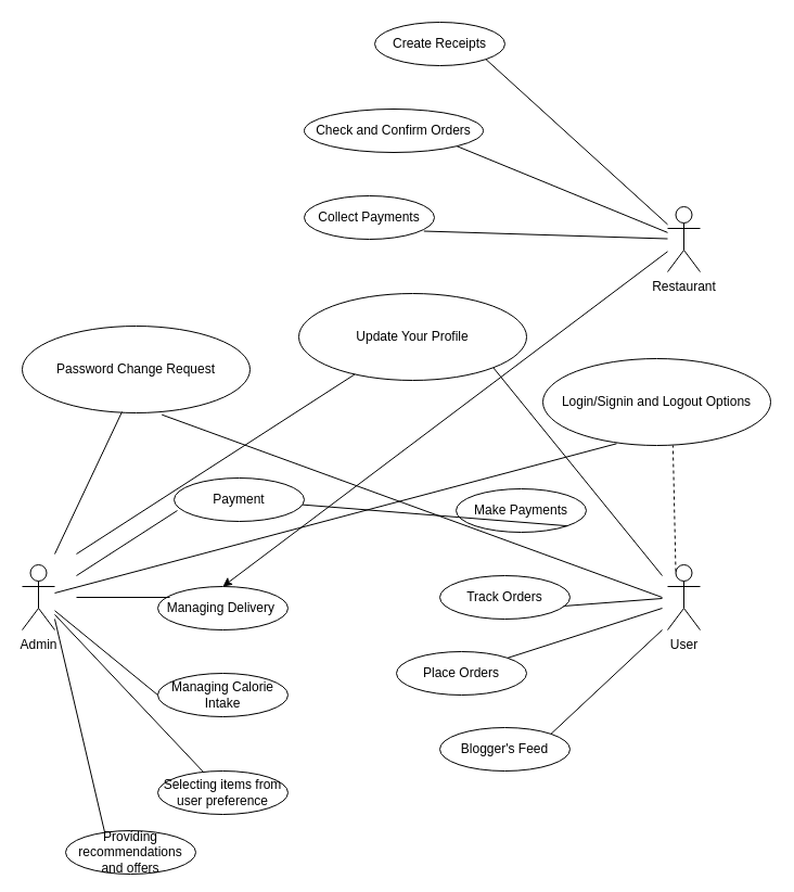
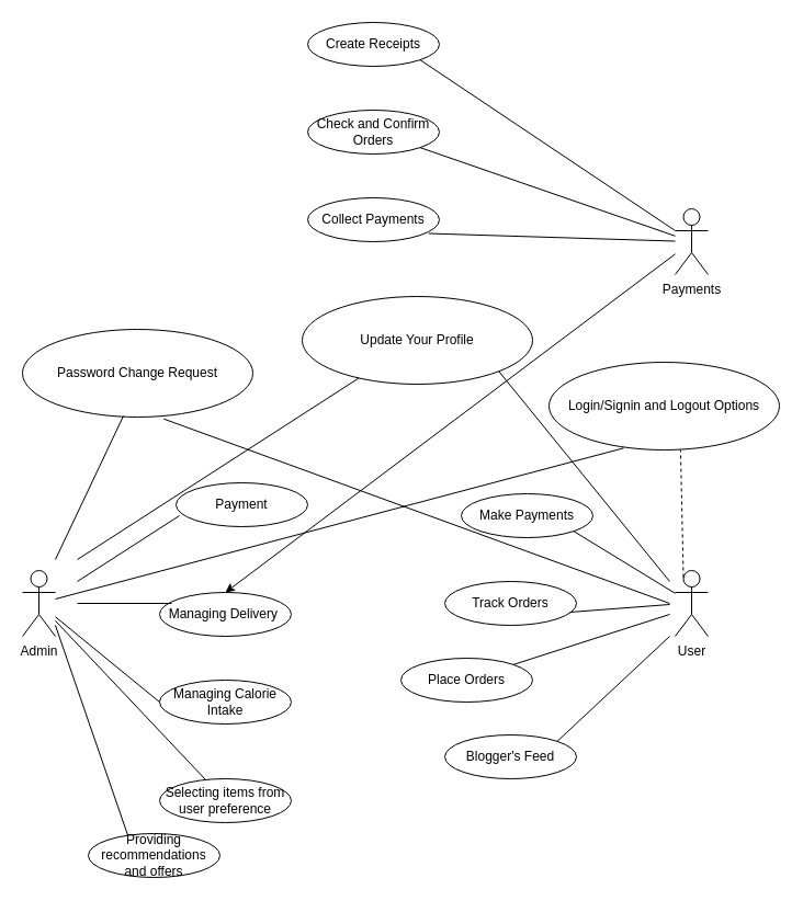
- <mxCell id="14" value="Create Receipts" style="ellipse;whiteSpace=wrap;html=1;" parent="1" vertex="1"><mxGeometry x="345" y="20" width="120" height="40" as="geometry" /></mxCell>
+ <mxCell id="14" value="Create Receipts" style="ellipse;whiteSpace=wrap;html=1;" parent="1" vertex="1"><mxGeometry x="280" y="20" width="120" height="40" as="geometry" /></mxCell>
- <mxCell id="13" value="Check and Confirm Orders" style="ellipse;whiteSpace=wrap;html=1;" parent="1" vertex="1"><mxGeometry x="280" y="100" width="165" height="40" as="geometry" /></mxCell>
+ <mxCell id="13" value="Check and Confirm Orders" style="ellipse;whiteSpace=wrap;html=1;" parent="1" vertex="1"><mxGeometry x="280" y="100" width="120" height="40" as="geometry" /></mxCell>
- <mxCell id="11" value="Restaurant" style="shape=umlActor;verticalLabelPosition=bottom;verticalAlign=top;html=1;outlineConnect=0;" parent="1" vertex="1"><mxGeometry x="615" y="190" width="30" height="60" as="geometry" /></mxCell>
+ <mxCell id="11" value="Payments" style="shape=umlActor;verticalLabelPosition=bottom;verticalAlign=top;html=1;outlineConnect=0;" parent="1" vertex="1"><mxGeometry x="615" y="190" width="30" height="60" as="geometry" /></mxCell>
- <mxCell id="29" value="" style="endArrow=none;html=1;exitX=1;exitY=1;exitDx=0;exitDy=0;" parent="1" source="10" target="5" edge="1"><mxGeometry width="50" height="50" relative="1" as="geometry"><mxPoint x="310" y="560" as="sourcePoint" /><mxPoint x="360" y="510" as="targetPoint" /></mxGeometry></mxCell>
+ <mxCell id="29" value="" style="endArrow=none;html=1;exitX=1;exitY=1;exitDx=0;exitDy=0;" parent="1" source="10" target="4" edge="1"><mxGeometry width="50" height="50" relative="1" as="geometry"><mxPoint x="310" y="560" as="sourcePoint" /><mxPoint x="360" y="510" as="targetPoint" /></mxGeometry></mxCell>
- <mxCell id="36" value="Providing recommendations and offers" style="ellipse;whiteSpace=wrap;html=1;" vertex="1" parent="1"><mxGeometry x="60" y="765" width="120" height="40" as="geometry" /></mxCell>
+ <mxCell id="36" value="Providing recommendations and offers" style="ellipse;whiteSpace=wrap;html=1;" vertex="1" parent="1"><mxGeometry x="80" y="760" width="120" height="40" as="geometry" /></mxCell>
